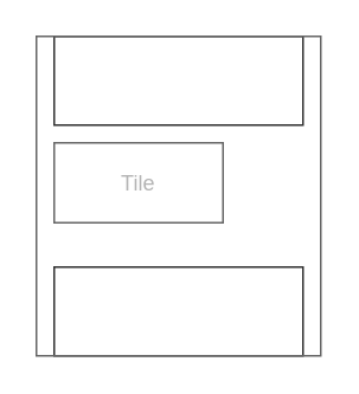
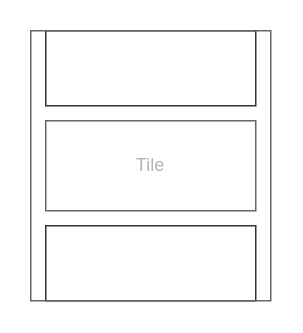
- <mxCell id="3" value="Tile" style="rounded=0;whiteSpace=wrap;html=1;fontSize=12;align=center;fillColor=none;strokeColor=#666666;fontColor=#B3B3B3;" parent="1" vertex="1"><mxGeometry x="30" y="80" width="95" height="45" as="geometry" /></mxCell>
+ <mxCell id="3" value="Tile" style="rounded=0;whiteSpace=wrap;html=1;fontSize=12;align=center;fillColor=none;strokeColor=#666666;fontColor=#B3B3B3;" parent="1" vertex="1"><mxGeometry x="30" y="80" width="140" height="60" as="geometry" /></mxCell>
